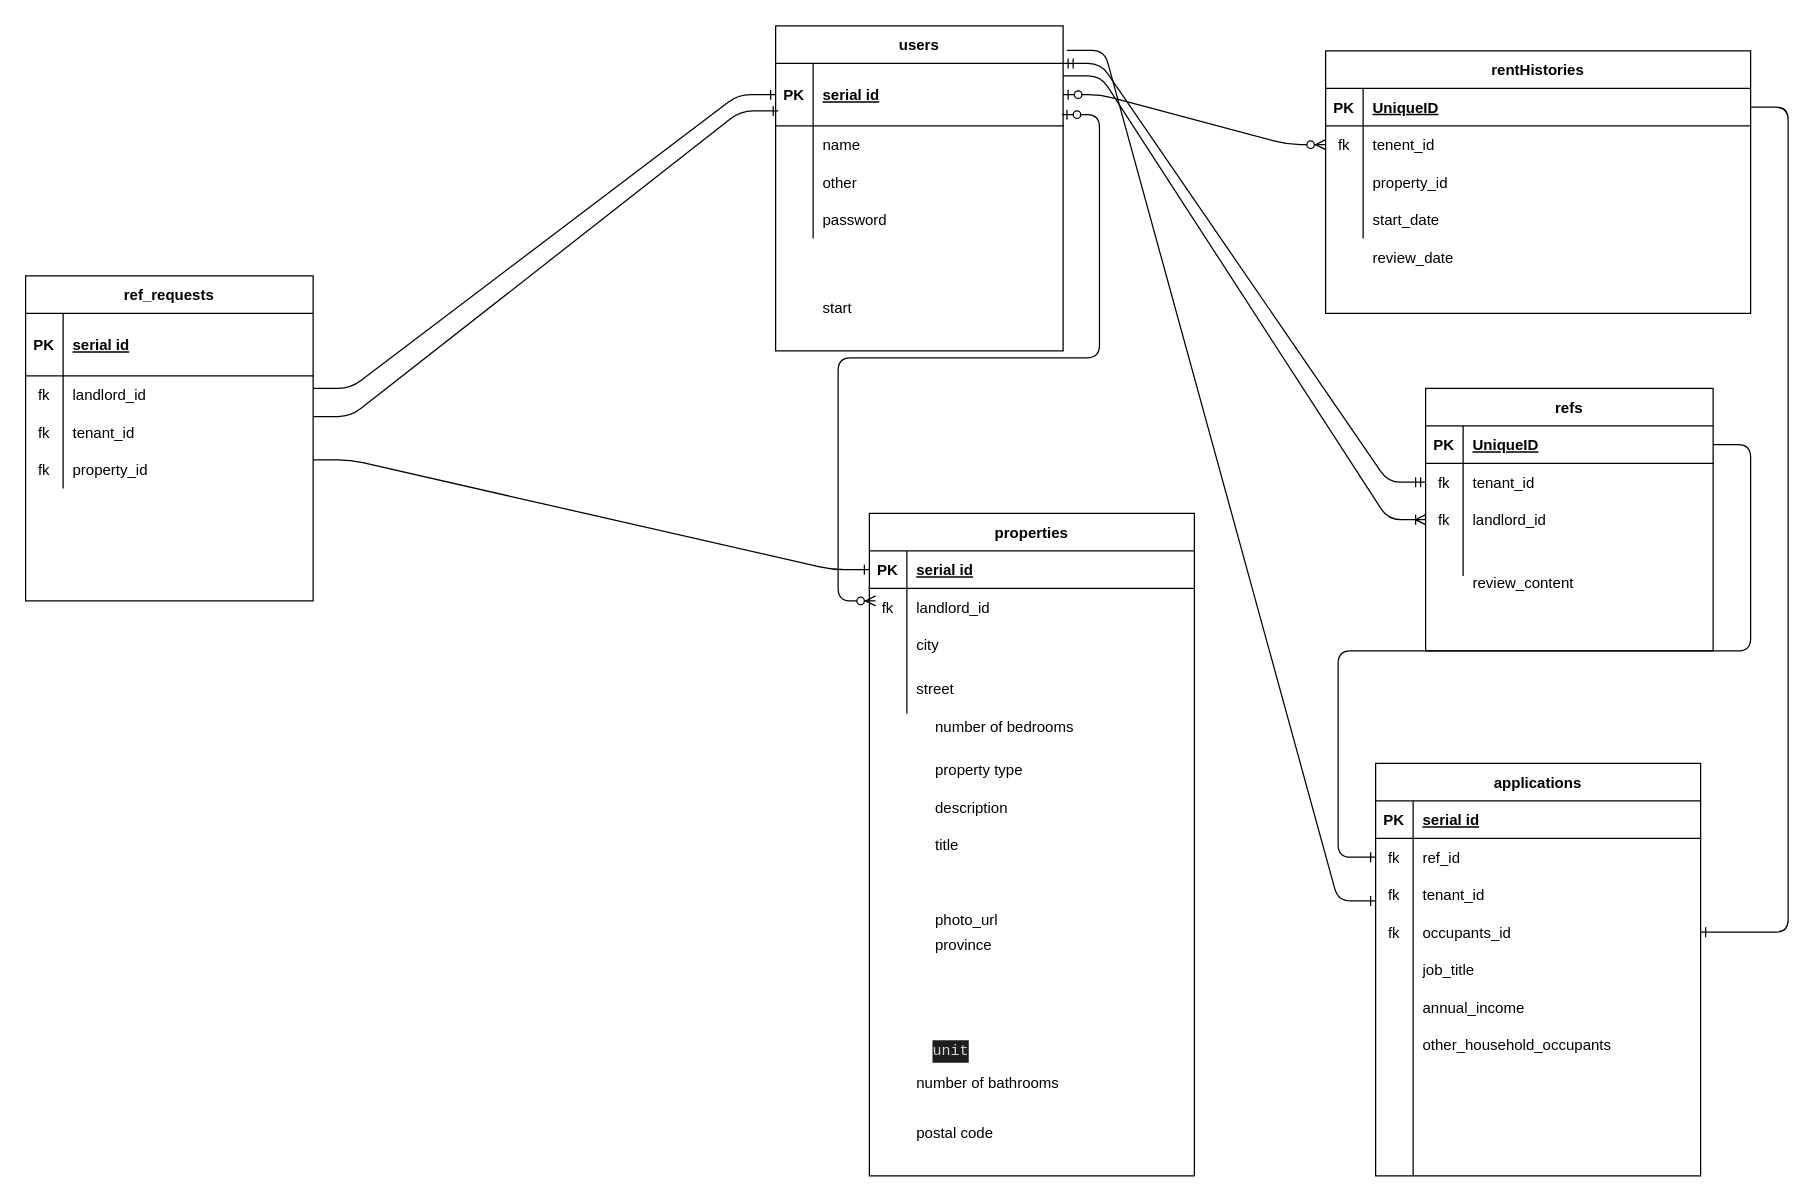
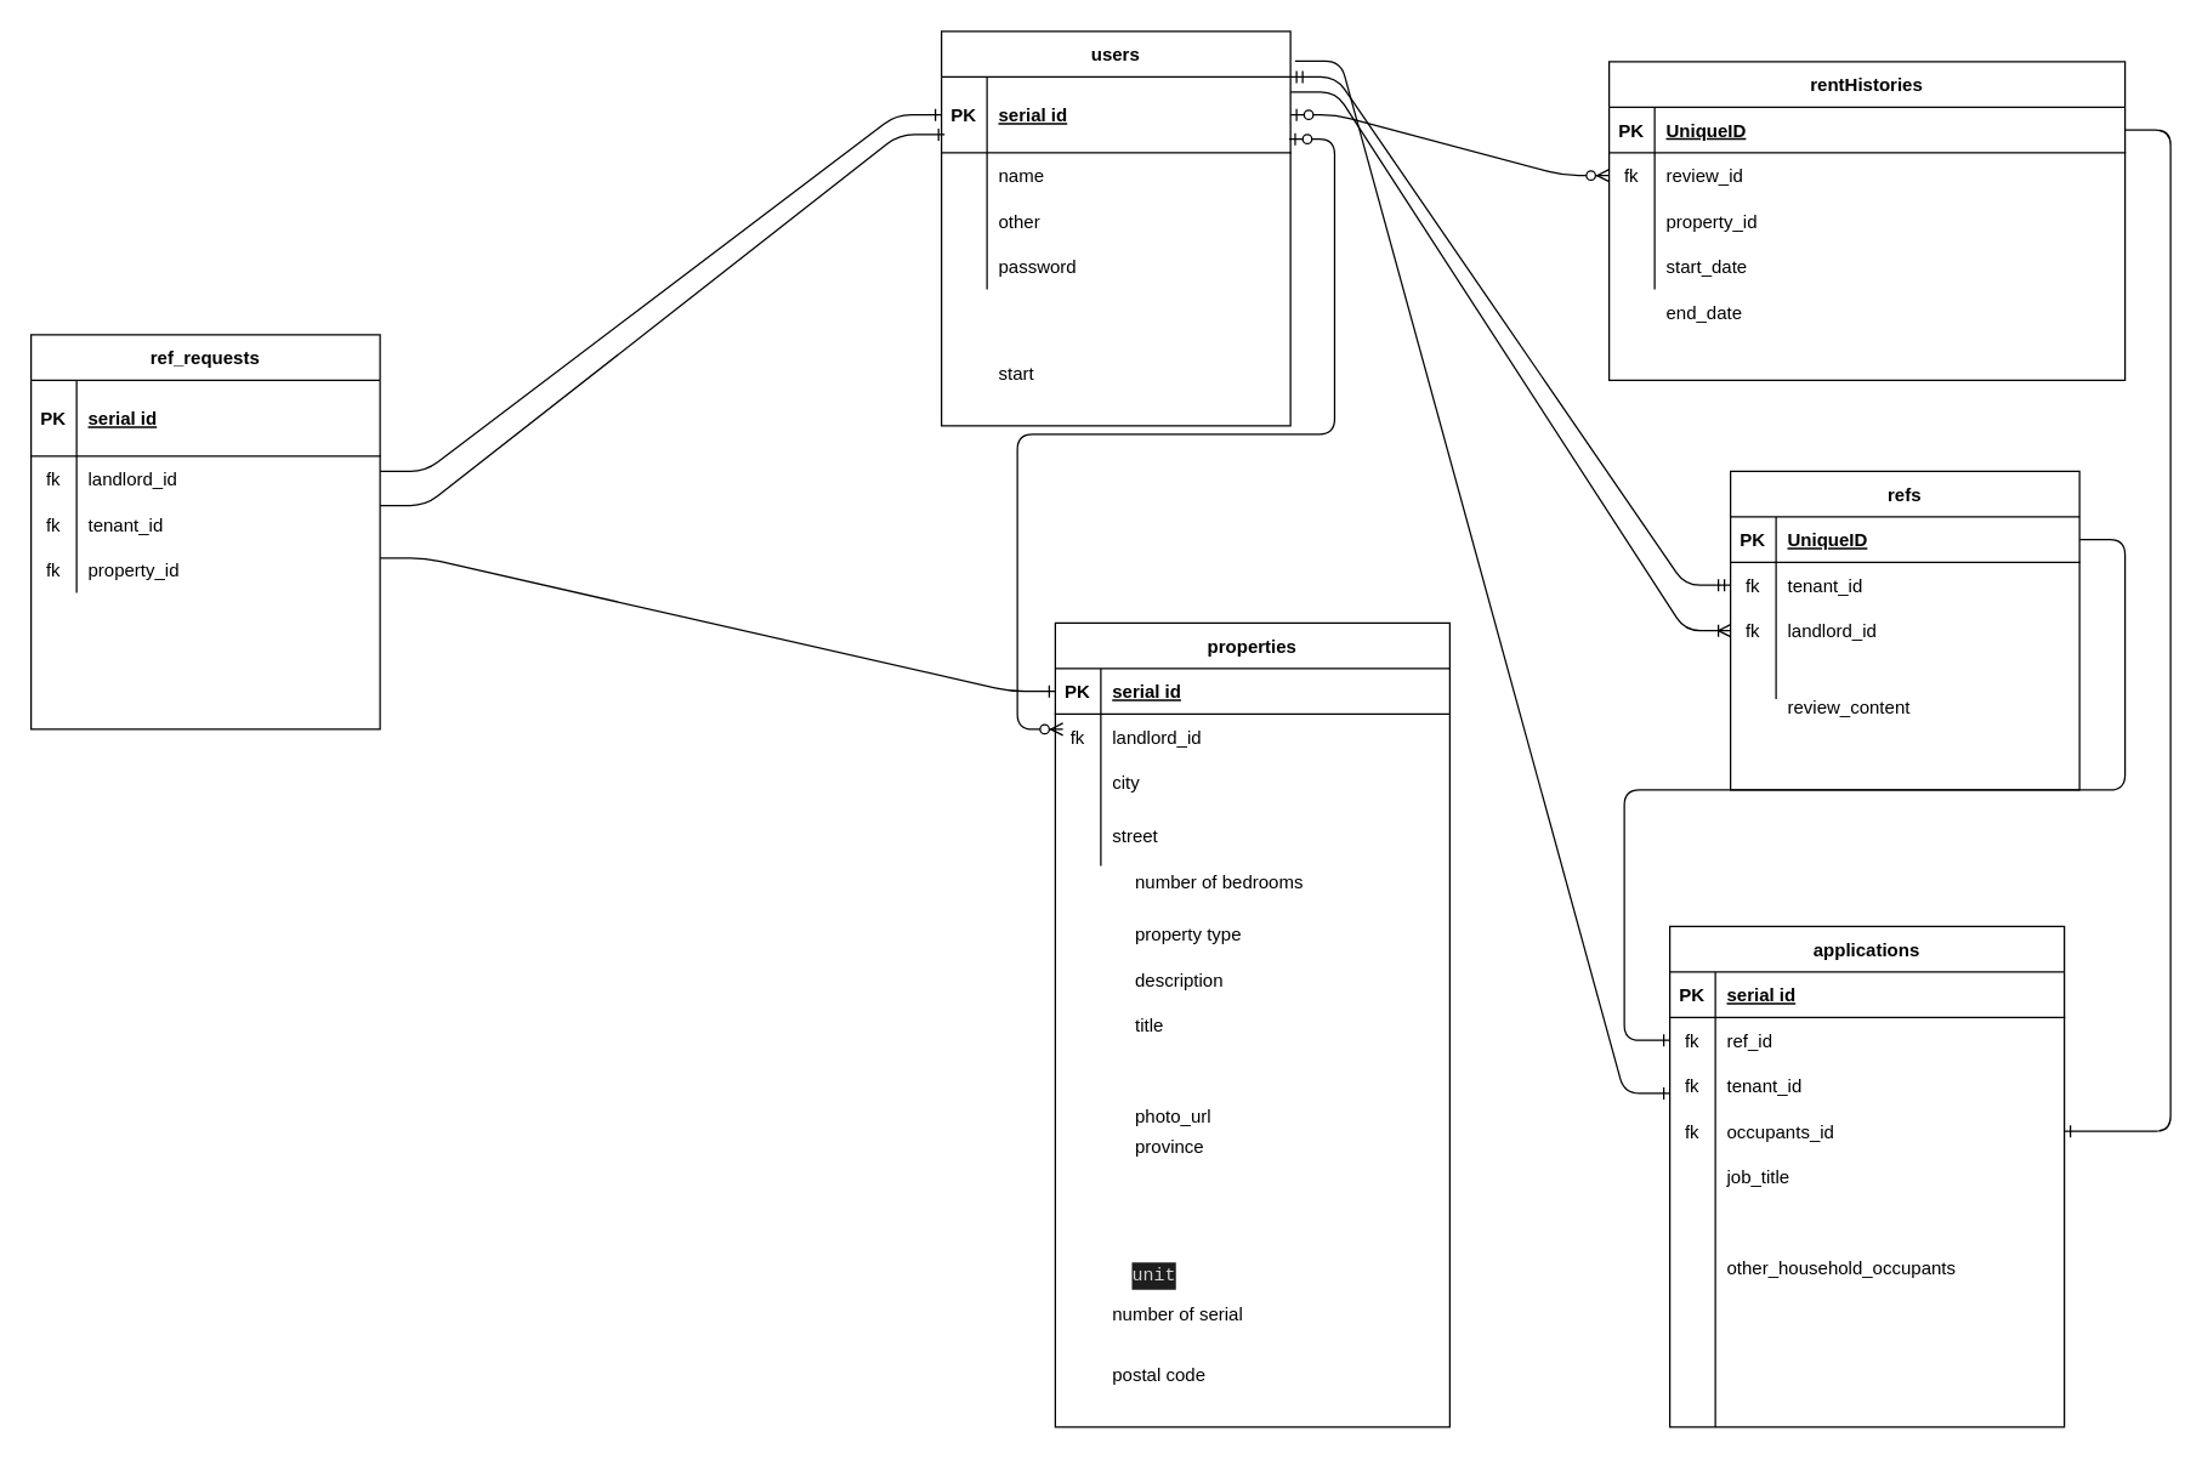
- <mxCell id="21" value="tenent_id" style="shape=partialRectangle;connectable=0;fillColor=none;top=0;left=0;bottom=0;right=0;align=left;spacingLeft=6;overflow=hidden;" parent="19" vertex="1"><mxGeometry x="30" width="310" height="30" as="geometry" /></mxCell>
+ <mxCell id="21" value="review_id" style="shape=partialRectangle;connectable=0;fillColor=none;top=0;left=0;bottom=0;right=0;align=left;spacingLeft=6;overflow=hidden;" parent="19" vertex="1"><mxGeometry x="30" width="310" height="30" as="geometry" /></mxCell>
- <mxCell id="60" value="review_date" style="shape=partialRectangle;connectable=0;fillColor=none;top=0;left=0;bottom=0;right=0;align=left;spacingLeft=6;overflow=hidden;" vertex="1" parent="1"><mxGeometry x="1090" y="190" width="310" height="30" as="geometry" /></mxCell>
+ <mxCell id="60" value="end_date" style="shape=partialRectangle;connectable=0;fillColor=none;top=0;left=0;bottom=0;right=0;align=left;spacingLeft=6;overflow=hidden;" vertex="1" parent="1"><mxGeometry x="1090" y="190" width="310" height="30" as="geometry" /></mxCell>
- <mxCell id="103" value="annual_income" style="shape=partialRectangle;connectable=0;fillColor=none;top=0;left=0;bottom=0;right=0;align=left;spacingLeft=6;overflow=hidden;" vertex="1" parent="101"><mxGeometry x="30" width="230" height="30" as="geometry" /></mxCell>
- <mxCell id="70" value="number of bathrooms" style="shape=partialRectangle;connectable=0;fillColor=none;top=0;left=0;bottom=0;right=0;align=left;spacingLeft=6;overflow=hidden;" vertex="1" parent="68"><mxGeometry x="30" width="200" height="30" as="geometry" /></mxCell>
+ <mxCell id="70" value="number of serial" style="shape=partialRectangle;connectable=0;fillColor=none;top=0;left=0;bottom=0;right=0;align=left;spacingLeft=6;overflow=hidden;" vertex="1" parent="68"><mxGeometry x="30" width="200" height="30" as="geometry" /></mxCell>
